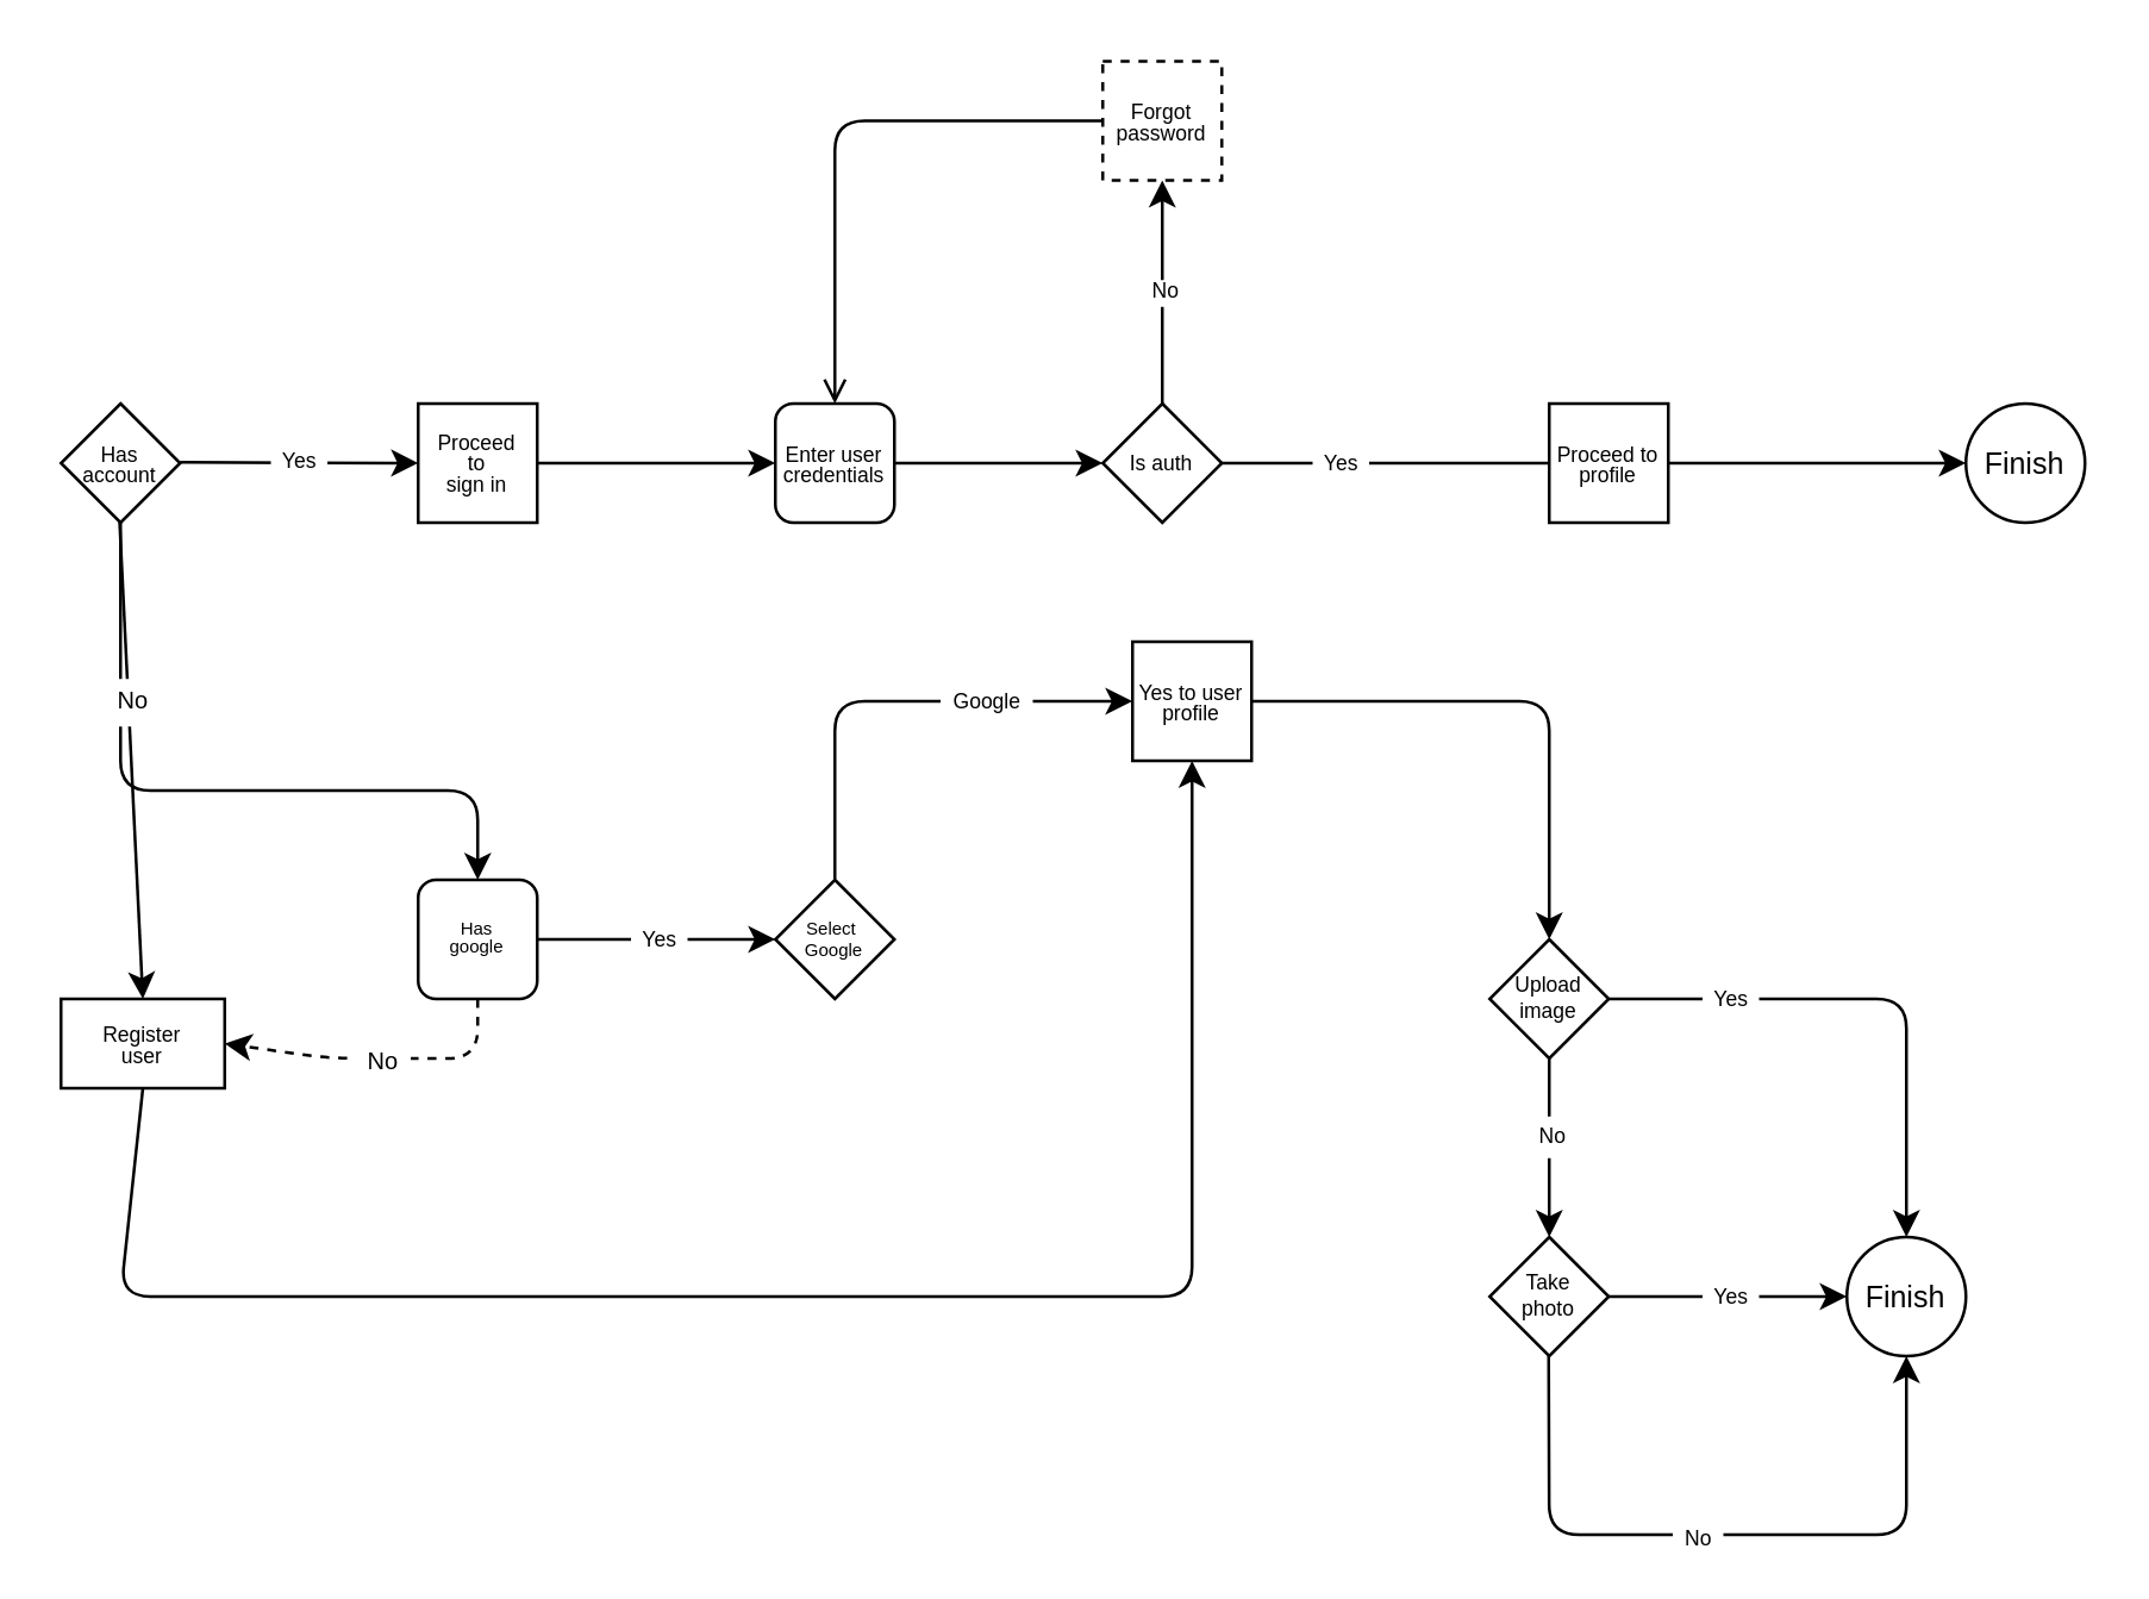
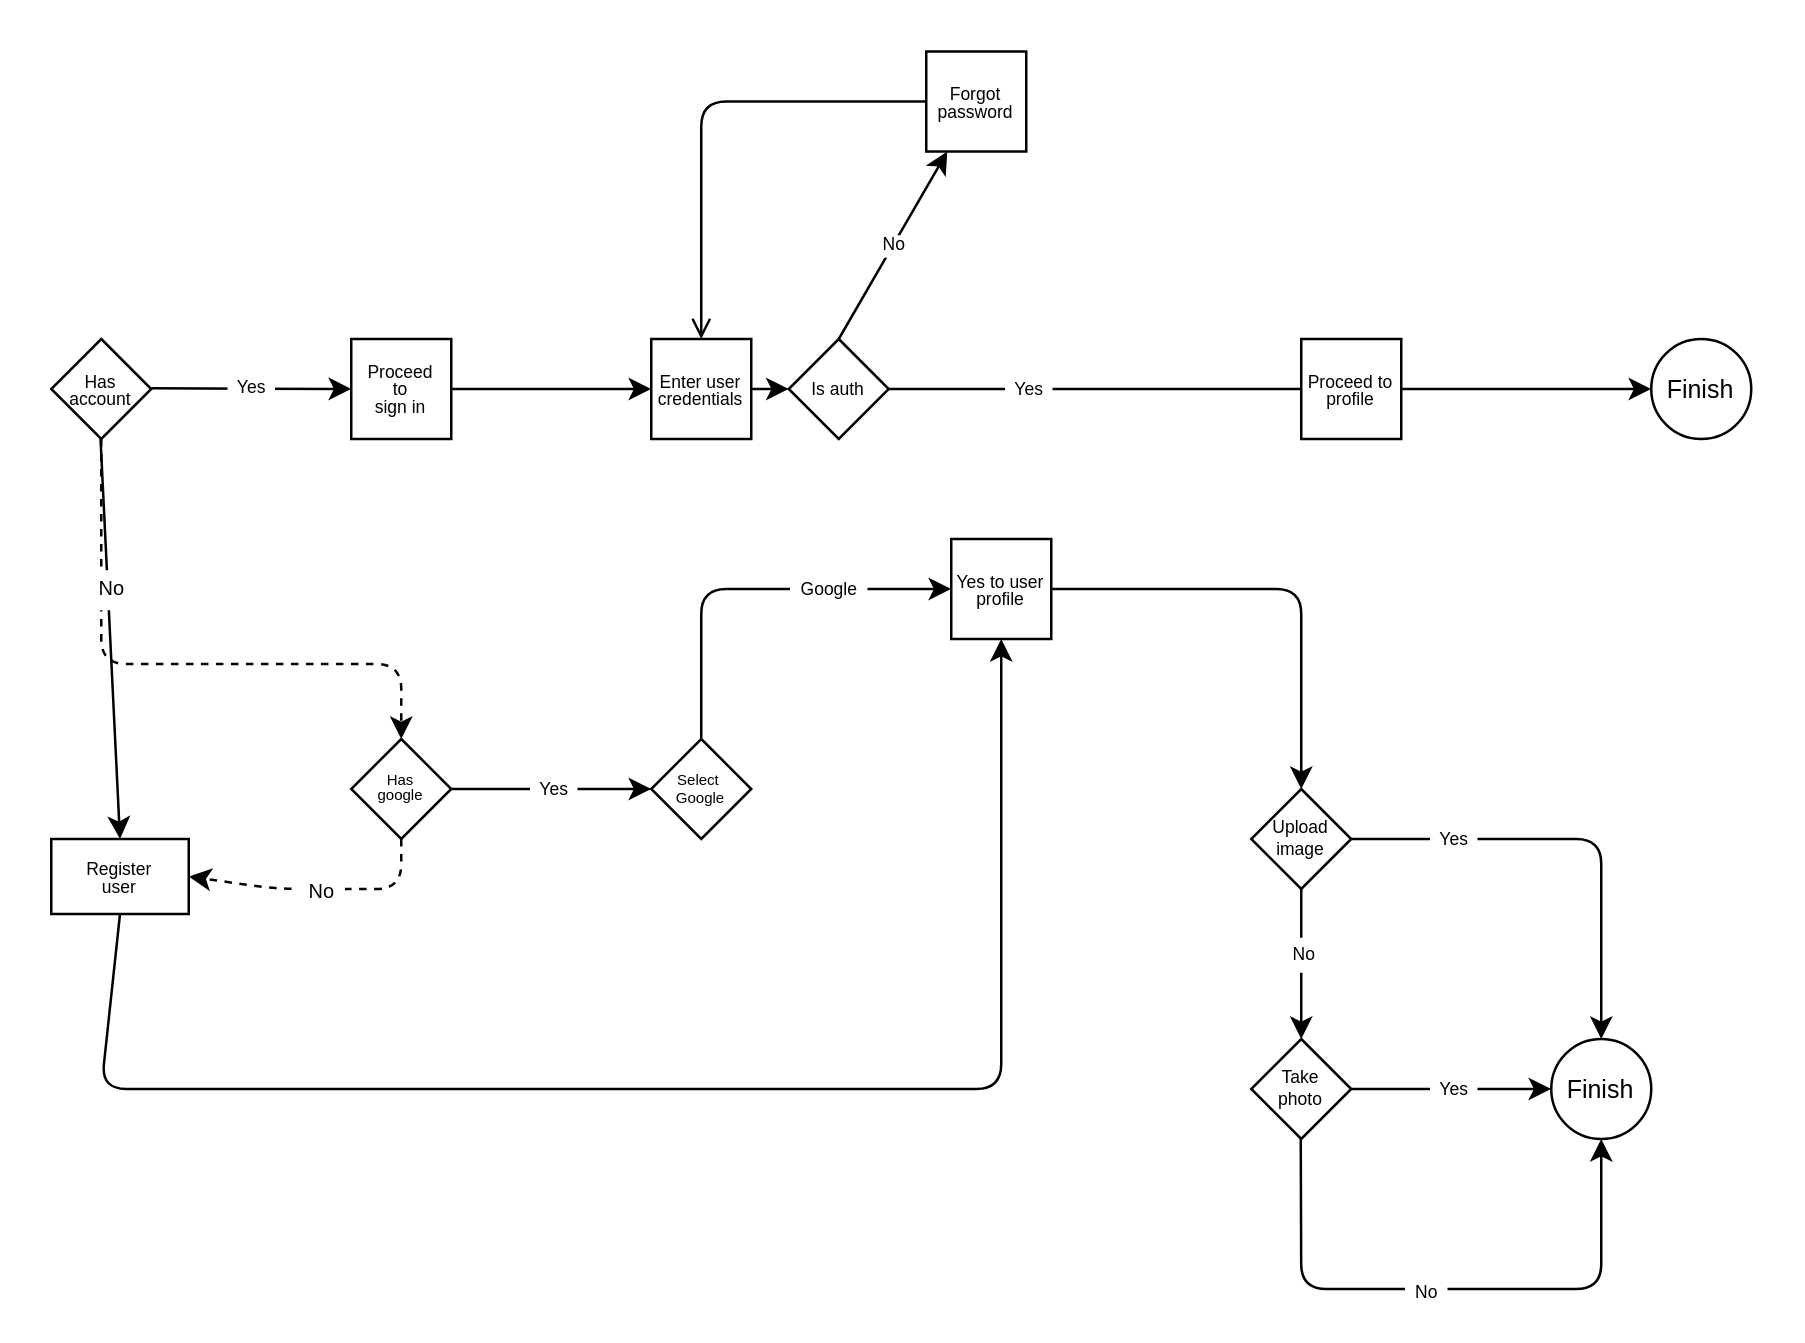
- <mxCell id="44" value="&lt;p style=&quot;line-height: 100%;&quot;&gt;Forgot password&lt;/p&gt;" style="whiteSpace=wrap;html=1;aspect=fixed;fontSize=7;dashed=1;" vertex="1" parent="1"><mxGeometry x="370" y="20" width="40" height="40" as="geometry" /></mxCell>
+ <mxCell id="44" value="&lt;p style=&quot;line-height: 100%;&quot;&gt;Forgot password&lt;/p&gt;" style="whiteSpace=wrap;html=1;aspect=fixed;fontSize=7;" vertex="1" parent="1"><mxGeometry x="370" y="20" width="40" height="40" as="geometry" /></mxCell>
- <mxCell id="35" value="&lt;p style=&quot;line-height: 100%;&quot;&gt;Enter user credentials&lt;/p&gt;" style="whiteSpace=wrap;html=1;aspect=fixed;fontSize=7;rounded=1;" vertex="1" parent="1"><mxGeometry x="260" y="135" width="40" height="40" as="geometry" /></mxCell>
+ <mxCell id="35" value="&lt;p style=&quot;line-height: 100%;&quot;&gt;Enter user credentials&lt;/p&gt;" style="whiteSpace=wrap;html=1;aspect=fixed;fontSize=7;" vertex="1" parent="1"><mxGeometry x="260" y="135" width="40" height="40" as="geometry" /></mxCell>
- <mxCell id="39" value="&lt;p style=&quot;line-height: 100%; font-size: 7px;&quot;&gt;Is auth&lt;/p&gt;" style="rhombus;whiteSpace=wrap;html=1;" vertex="1" parent="1"><mxGeometry x="370" y="135" width="40" height="40" as="geometry" /></mxCell>
+ <mxCell id="39" value="&lt;p style=&quot;line-height: 100%; font-size: 7px;&quot;&gt;Is auth&lt;/p&gt;" style="rhombus;whiteSpace=wrap;html=1;" vertex="1" parent="1"><mxGeometry x="315" y="135" width="40" height="40" as="geometry" /></mxCell>
- <mxCell id="2" style="edgeStyle=none;html=1;fontSize=8;entryX=0.5;entryY=0;entryDx=0;entryDy=0;" edge="1" parent="1" source="3" target="13"><mxGeometry relative="1" as="geometry"><mxPoint x="170" y="235" as="targetPoint" /><Array as="points"><mxPoint x="40" y="265" /><mxPoint x="160" y="265" /></Array></mxGeometry></mxCell>
+ <mxCell id="2" style="edgeStyle=none;html=1;fontSize=8;entryX=0.5;entryY=0;entryDx=0;entryDy=0;dashed=1;" edge="1" parent="1" source="3" target="13"><mxGeometry relative="1" as="geometry"><mxPoint x="170" y="235" as="targetPoint" /><Array as="points"><mxPoint x="40" y="265" /><mxPoint x="160" y="265" /></Array></mxGeometry></mxCell>
- <mxCell id="13" value="&lt;p style=&quot;line-height: 90%; font-size: 6px;&quot;&gt;Has&lt;br&gt;google&lt;/p&gt;" style="whiteSpace=wrap;html=1;fontSize=8;rounded=1;" vertex="1" parent="1"><mxGeometry x="140" y="295" width="40" height="40" as="geometry" /></mxCell>
+ <mxCell id="13" value="&lt;p style=&quot;line-height: 90%; font-size: 6px;&quot;&gt;Has&lt;br&gt;google&lt;/p&gt;" style="rhombus;whiteSpace=wrap;html=1;fontSize=8;" vertex="1" parent="1"><mxGeometry x="140" y="295" width="40" height="40" as="geometry" /></mxCell>
